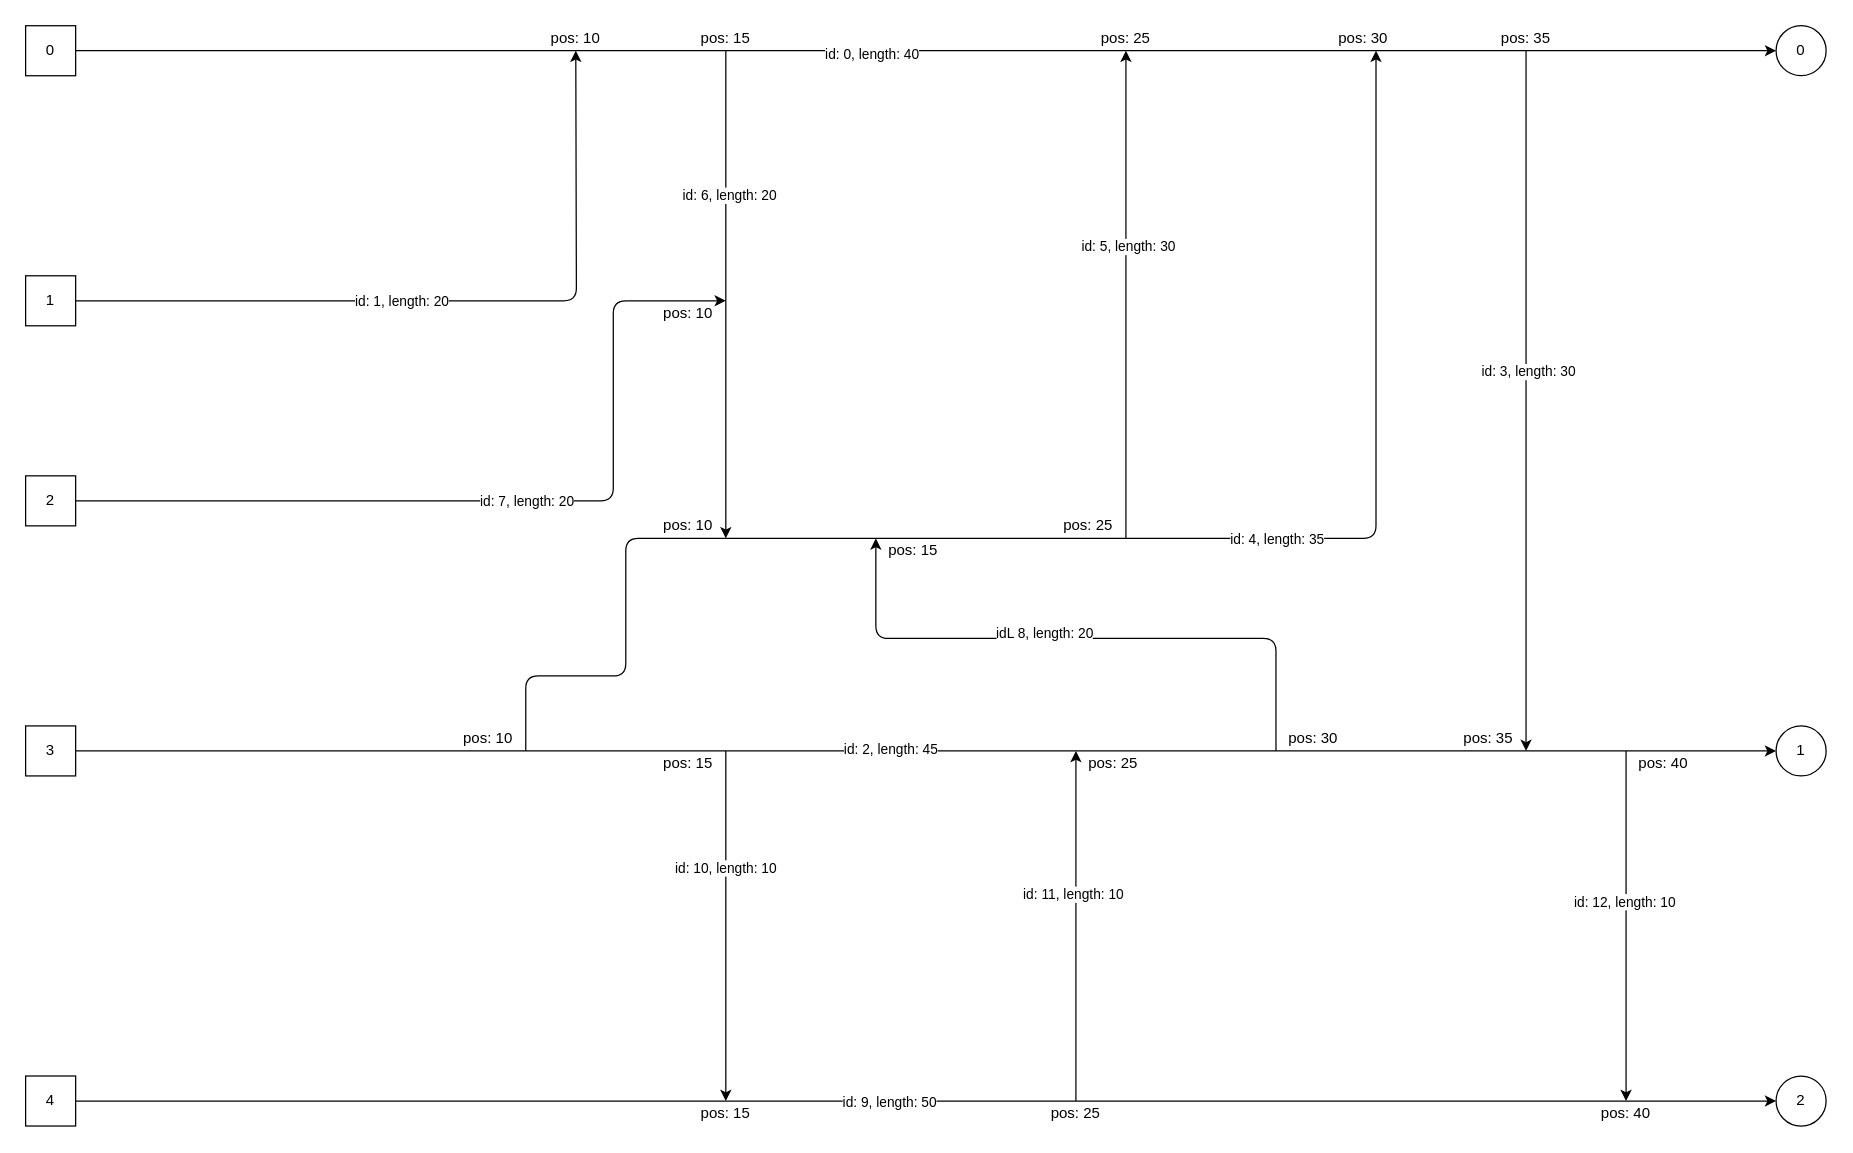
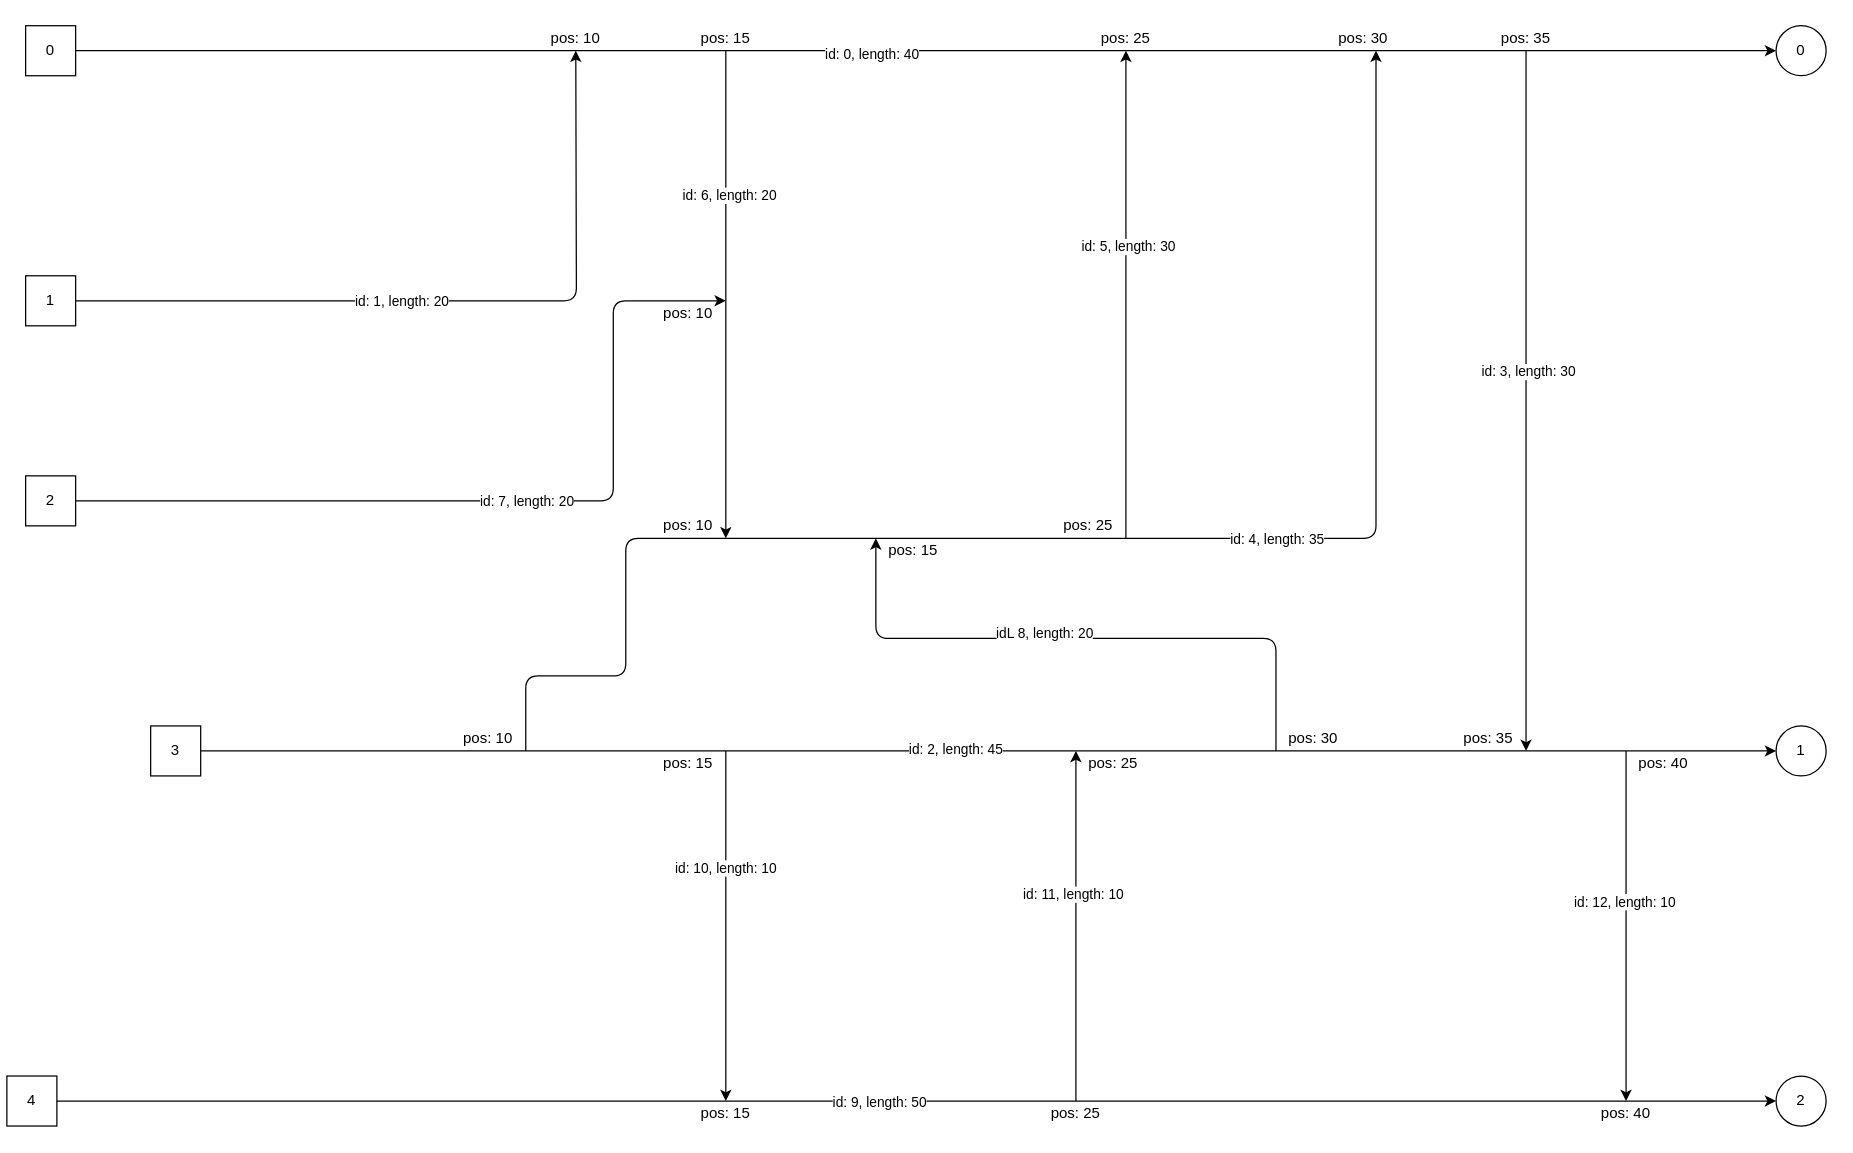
- <mxCell id="4" value="3" style="whiteSpace=wrap;html=1;aspect=fixed;" parent="1" vertex="1"><mxGeometry x="20" y="580" width="40" height="40" as="geometry" /></mxCell>
+ <mxCell id="4" value="3" style="whiteSpace=wrap;html=1;aspect=fixed;" parent="1" vertex="1"><mxGeometry x="120" y="580" width="40" height="40" as="geometry" /></mxCell>
- <mxCell id="6" value="4" style="whiteSpace=wrap;html=1;aspect=fixed;" parent="1" vertex="1"><mxGeometry x="20" y="860" width="40" height="40" as="geometry" /></mxCell>
+ <mxCell id="6" value="4" style="whiteSpace=wrap;html=1;aspect=fixed;" parent="1" vertex="1"><mxGeometry x="5" y="860" width="40" height="40" as="geometry" /></mxCell>
